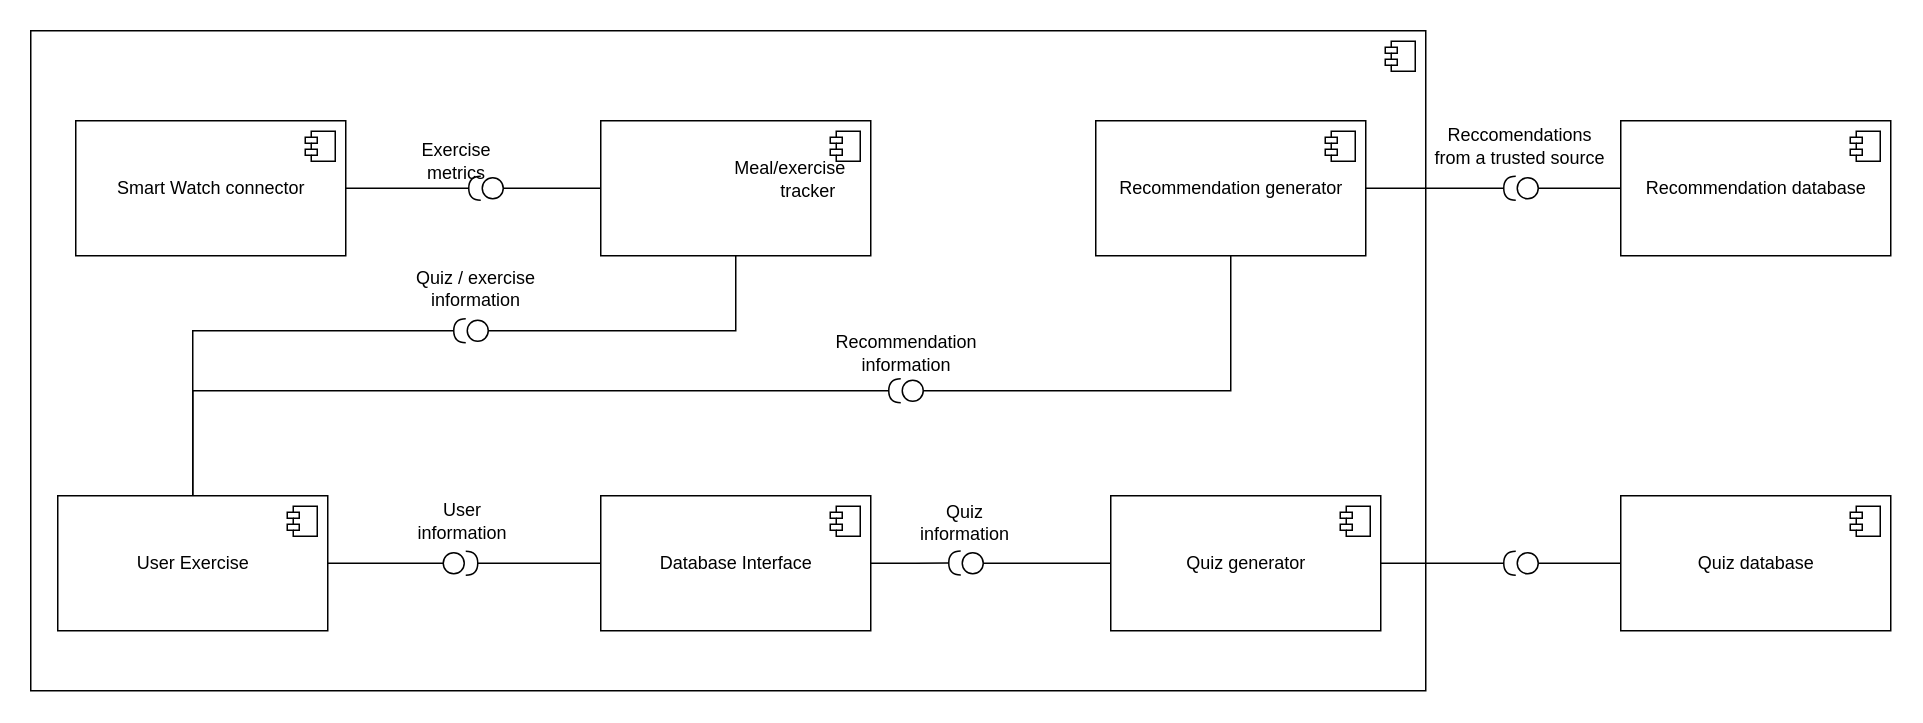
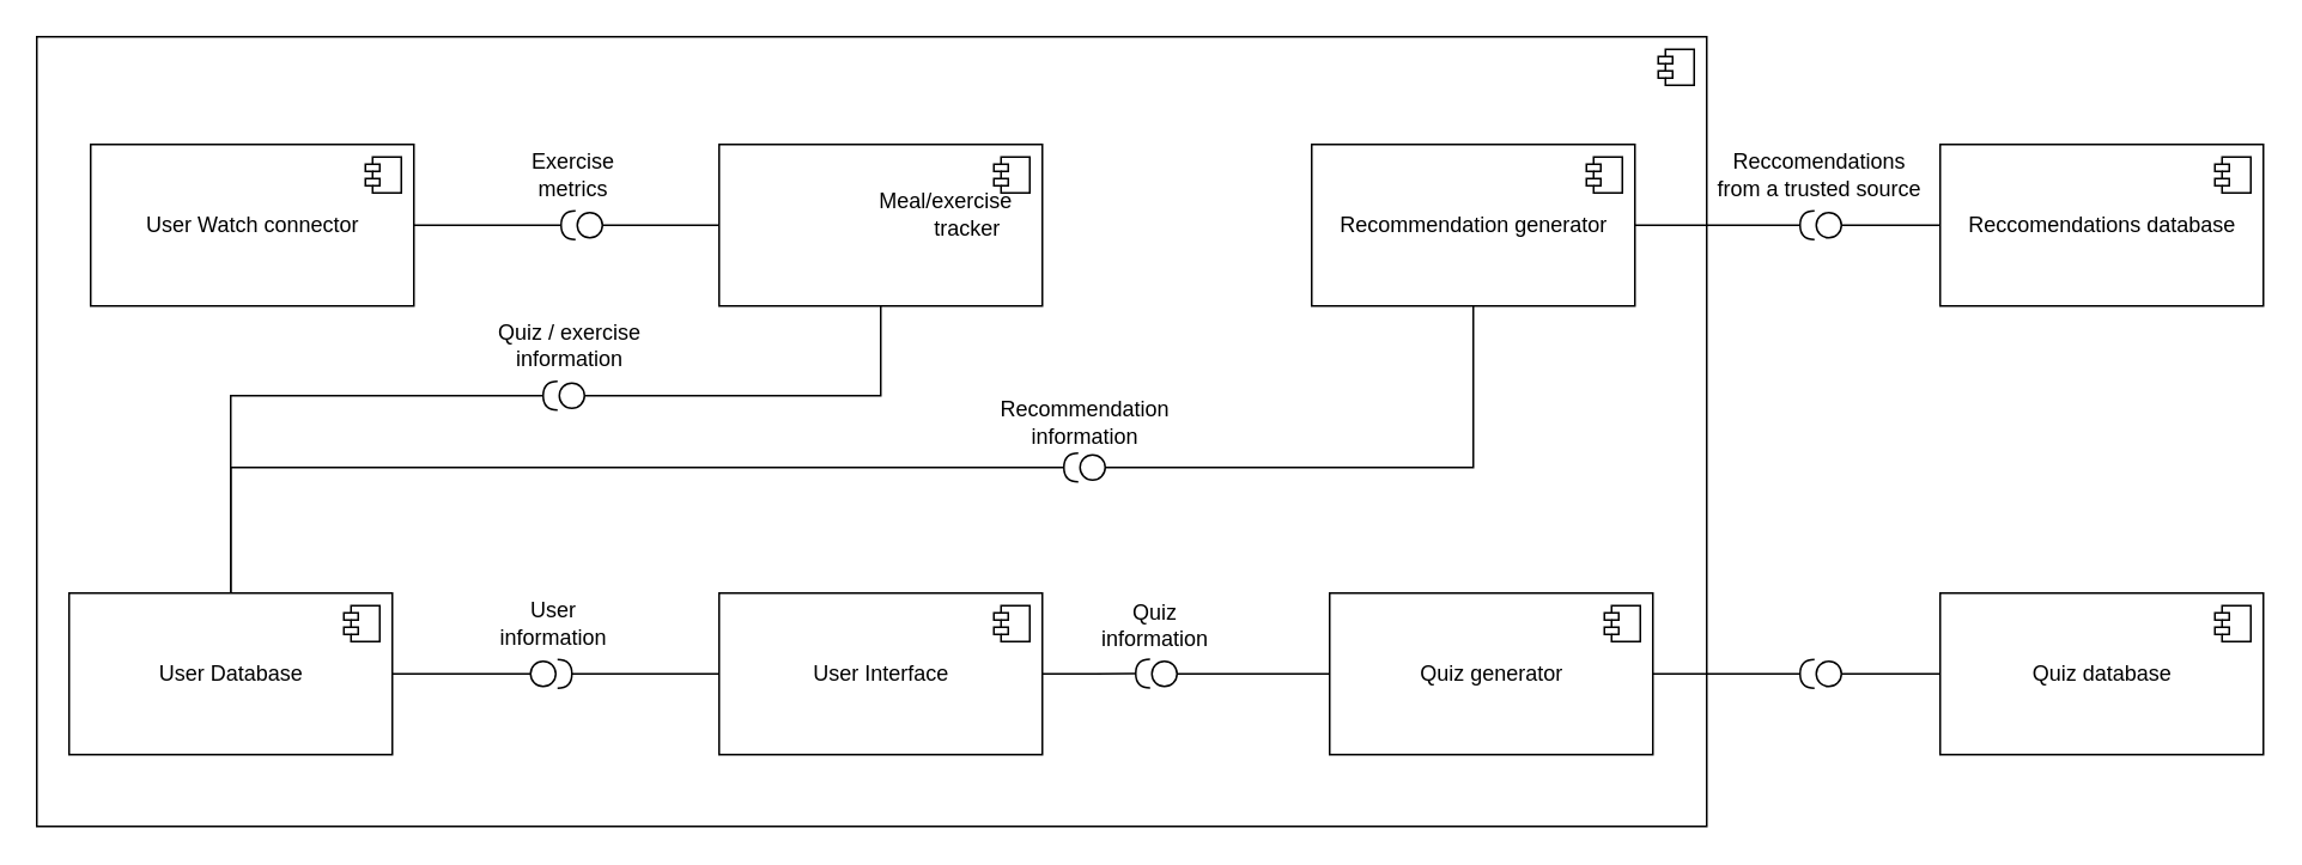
- <mxCell id="37" value="Exercise metrics" style="text;html=1;strokeColor=none;fillColor=none;align=center;verticalAlign=middle;whiteSpace=wrap;rounded=0;" parent="1" vertex="1"><mxGeometry x="280" y="92" width="48" height="30" as="geometry" /></mxCell>
+ <mxCell id="37" value="Exercise metrics" style="text;html=1;strokeColor=none;fillColor=none;align=center;verticalAlign=middle;whiteSpace=wrap;rounded=0;" parent="1" vertex="1"><mxGeometry x="295" y="82" width="48" height="30" as="geometry" /></mxCell>
- <mxCell id="9" value="Smart Watch connector" style="html=1;dropTarget=0;" parent="1" vertex="1"><mxGeometry x="50" y="80" width="180" height="90" as="geometry" /></mxCell>
+ <mxCell id="9" value="User Watch connector" style="html=1;dropTarget=0;" parent="1" vertex="1"><mxGeometry x="50" y="80" width="180" height="90" as="geometry" /></mxCell>
- <mxCell id="31" value="Recommendation database" style="html=1;dropTarget=0;" parent="1" vertex="1"><mxGeometry x="1080" y="80" width="180" height="90" as="geometry" /></mxCell>
+ <mxCell id="31" value="Reccomendations database" style="html=1;dropTarget=0;" parent="1" vertex="1"><mxGeometry x="1080" y="80" width="180" height="90" as="geometry" /></mxCell>
- <mxCell id="22" value="User Exercise" style="html=1;dropTarget=0;" parent="1" vertex="1"><mxGeometry x="38" y="330" width="180" height="90" as="geometry" /></mxCell>
+ <mxCell id="22" value="User Database" style="html=1;dropTarget=0;" parent="1" vertex="1"><mxGeometry x="38" y="330" width="180" height="90" as="geometry" /></mxCell>
- <mxCell id="6" value="Database Interface" style="html=1;dropTarget=0;" parent="1" vertex="1"><mxGeometry x="400" y="330" width="180" height="90" as="geometry" /></mxCell>
+ <mxCell id="6" value="User Interface" style="html=1;dropTarget=0;" parent="1" vertex="1"><mxGeometry x="400" y="330" width="180" height="90" as="geometry" /></mxCell>
